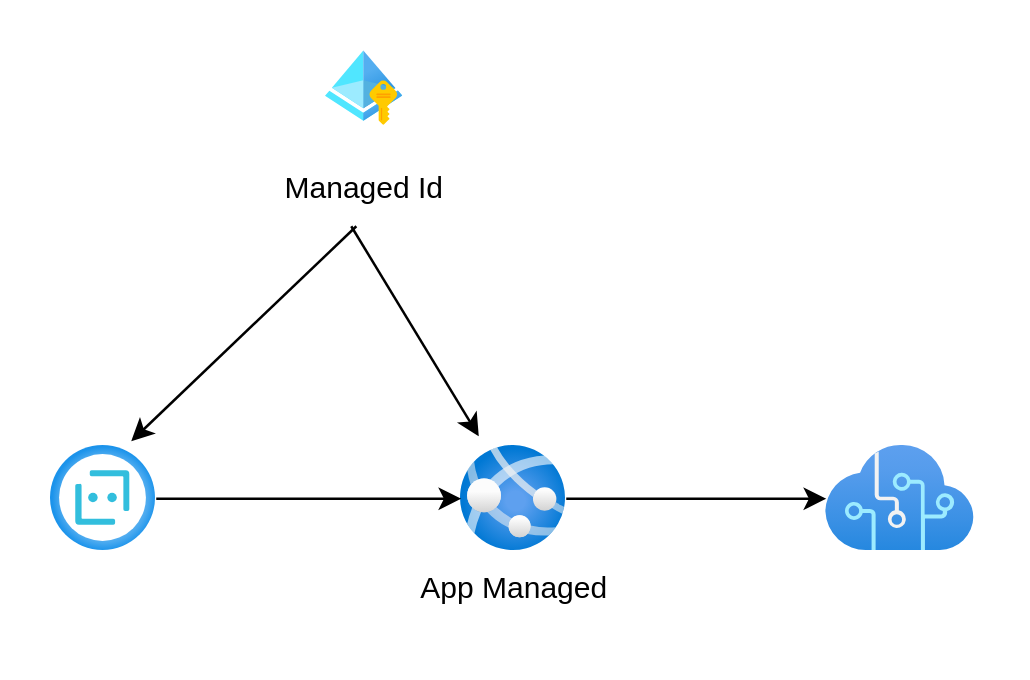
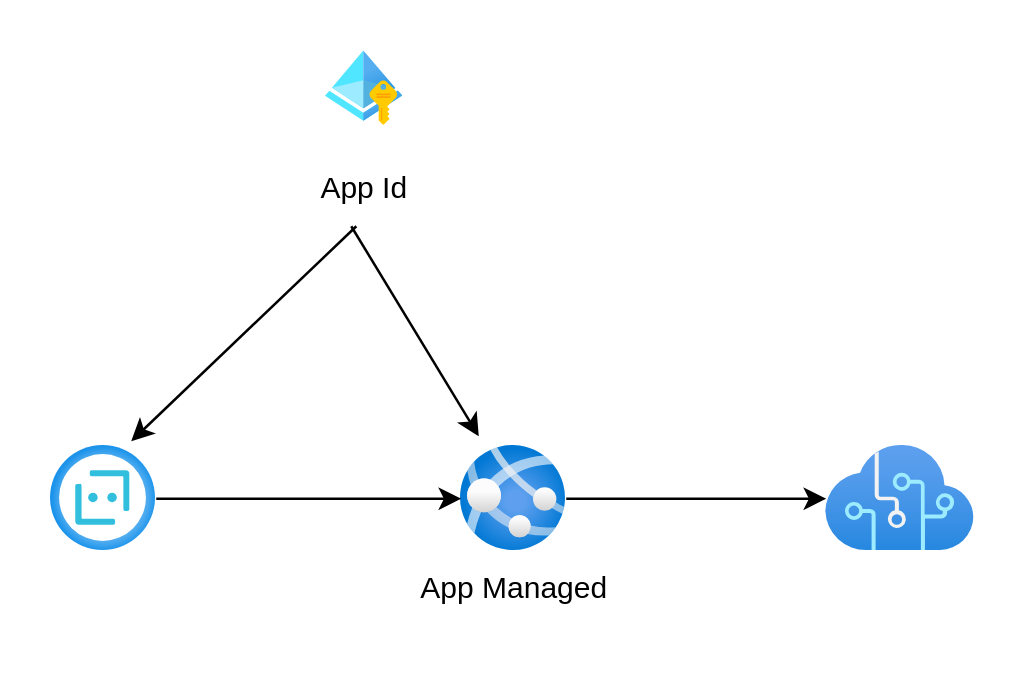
- <mxCell id="9" value="Managed Id" style="text;html=1;align=center;verticalAlign=middle;resizable=0;points=[];autosize=1;strokeColor=none;fillColor=none;" vertex="1" parent="1"><mxGeometry x="100.46" y="60" width="90" height="30" as="geometry" /></mxCell>
+ <mxCell id="9" value="App Id" style="text;html=1;align=center;verticalAlign=middle;resizable=0;points=[];autosize=1;strokeColor=none;fillColor=none;" vertex="1" parent="1"><mxGeometry x="100.46" y="60" width="90" height="30" as="geometry" /></mxCell>
